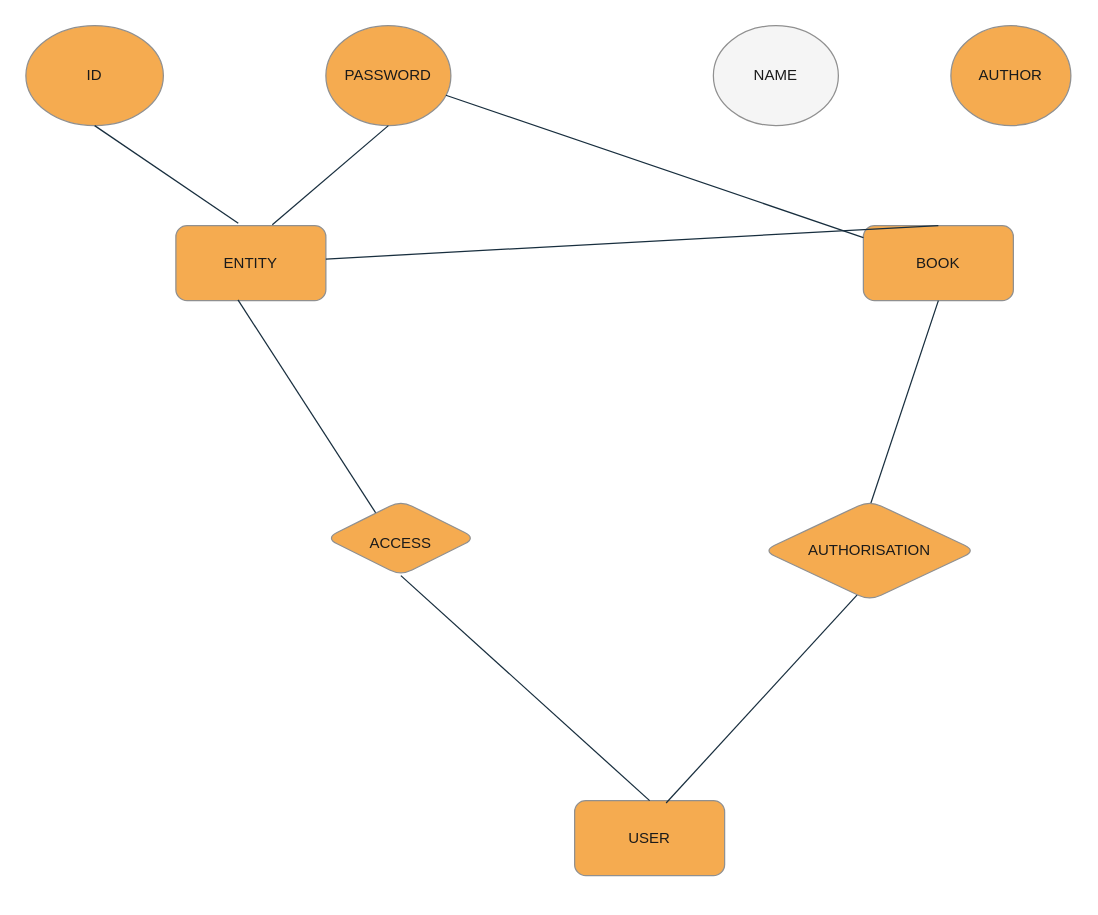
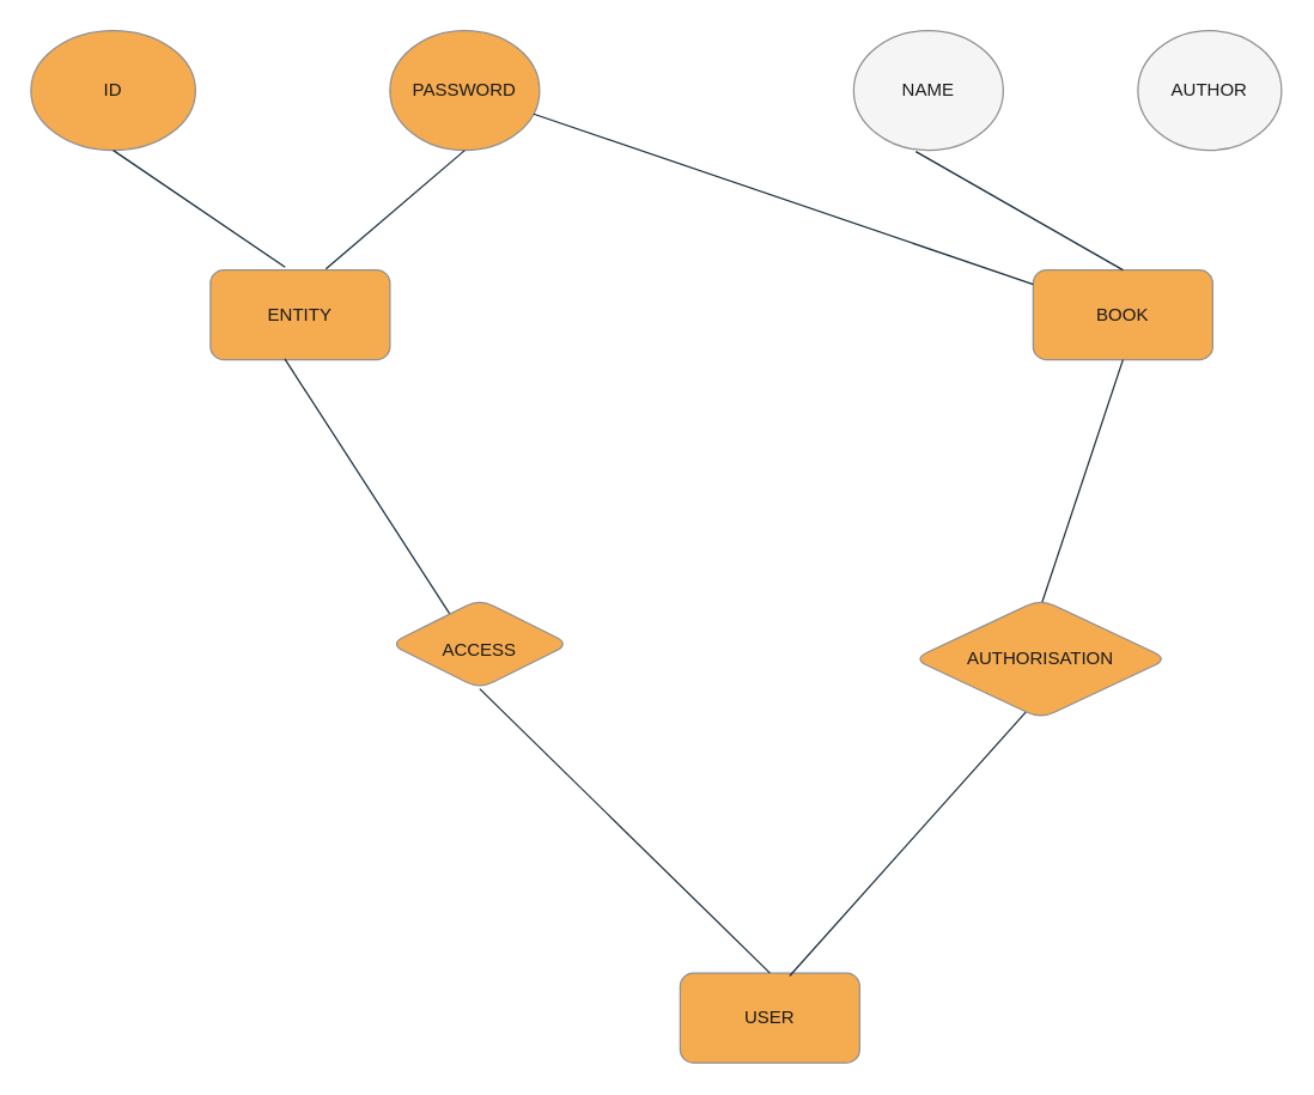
- <mxCell id="12" value="AUTHOR" style="ellipse;whiteSpace=wrap;html=1;shadow=0;labelBackgroundColor=none;fillColor=#F5AB50;strokeColor=#909090;fontColor=#1A1A1A;rounded=1;" vertex="1" parent="1"><mxGeometry x="760" y="20" width="96" height="80" as="geometry" /></mxCell>
+ <mxCell id="12" value="AUTHOR" style="ellipse;whiteSpace=wrap;html=1;shadow=0;labelBackgroundColor=none;fillColor=#f5f5f5;strokeColor=#909090;fontColor=#1A1A1A;rounded=1;" vertex="1" parent="1"><mxGeometry x="760" y="20" width="96" height="80" as="geometry" /></mxCell>
- <mxCell id="13" value="" style="endArrow=none;html=1;rounded=1;exitX=0.5;exitY=0;exitDx=0;exitDy=0;labelBackgroundColor=none;strokeColor=#182E3E;fontColor=default;" edge="1" parent="1" source="4" target="3"><mxGeometry width="50" height="50" relative="1" as="geometry"><mxPoint x="550" y="350" as="sourcePoint" /><mxPoint x="380" y="310" as="targetPoint" /></mxGeometry></mxCell>
+ <mxCell id="13" value="" style="endArrow=none;html=1;rounded=1;entryX=0.415;entryY=1.01;entryDx=0;entryDy=0;entryPerimeter=0;exitX=0.5;exitY=0;exitDx=0;exitDy=0;labelBackgroundColor=none;strokeColor=#182E3E;fontColor=default;" edge="1" parent="1" source="4" target="11"><mxGeometry width="50" height="50" relative="1" as="geometry"><mxPoint x="550" y="350" as="sourcePoint" /><mxPoint x="380" y="310" as="targetPoint" /></mxGeometry></mxCell>
- <mxCell id="2" value="USER" style="whiteSpace=wrap;html=1;shadow=0;labelBackgroundColor=none;fillColor=#F5AB50;strokeColor=#909090;fontColor=#1A1A1A;rounded=1;" vertex="1" parent="1"><mxGeometry x="459" y="640" width="120" height="60" as="geometry" /></mxCell>
+ <mxCell id="2" value="USER" style="whiteSpace=wrap;html=1;shadow=0;labelBackgroundColor=none;fillColor=#F5AB50;strokeColor=#909090;fontColor=#1A1A1A;rounded=1;" vertex="1" parent="1"><mxGeometry x="454" y="650" width="120" height="60" as="geometry" /></mxCell>
